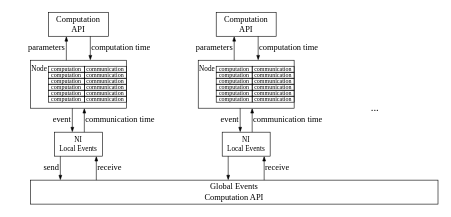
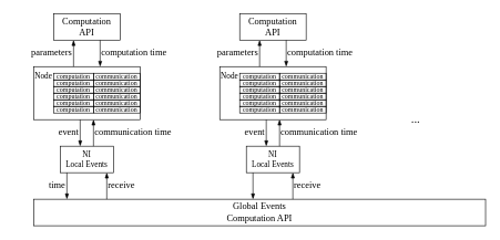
- <mxCell id="9" value="send" style="text;html=1;strokeColor=none;fillColor=none;align=right;verticalAlign=middle;whiteSpace=wrap;rounded=0;fontFamily=Times New Roman;fontSize=14;fontColor=#000000;" vertex="1" parent="1"><mxGeometry x="20" y="270" width="80" height="20" as="geometry" /></mxCell>
+ <mxCell id="9" value="time" style="text;html=1;strokeColor=none;fillColor=none;align=right;verticalAlign=middle;whiteSpace=wrap;rounded=0;fontFamily=Times New Roman;fontSize=14;fontColor=#000000;" vertex="1" parent="1"><mxGeometry x="20" y="270" width="80" height="20" as="geometry" /></mxCell>
